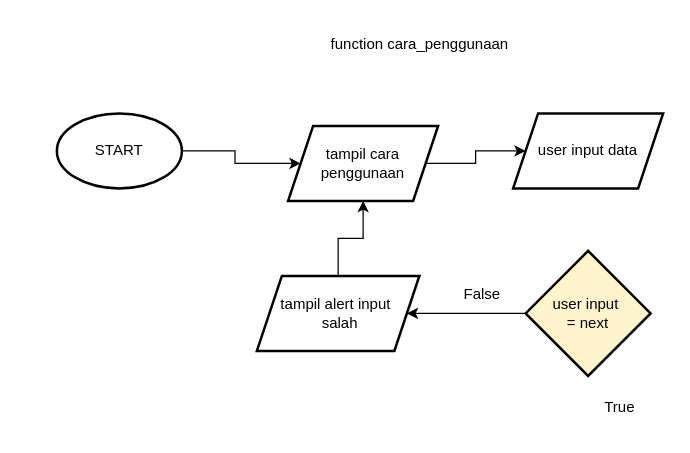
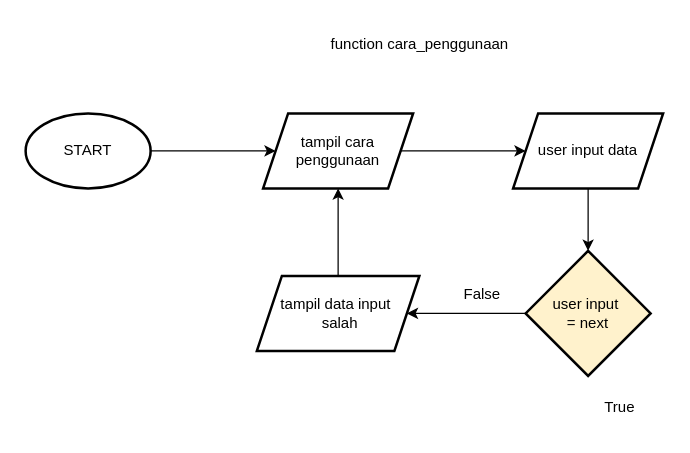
- <mxCell id="3" value="START" style="strokeWidth=2;html=1;shape=mxgraph.flowchart.start_1;whiteSpace=wrap;" vertex="1" parent="1"><mxGeometry x="45" y="90" width="100" height="60" as="geometry" /></mxCell>
+ <mxCell id="3" value="START" style="strokeWidth=2;html=1;shape=mxgraph.flowchart.start_1;whiteSpace=wrap;" vertex="1" parent="1"><mxGeometry x="20" y="90" width="100" height="60" as="geometry" /></mxCell>
- <mxCell id="5" value="tampil cara penggunaan" style="shape=parallelogram;perimeter=parallelogramPerimeter;whiteSpace=wrap;html=1;fixedSize=1;strokeWidth=2;" vertex="1" parent="1"><mxGeometry x="230" y="100" width="120" height="60" as="geometry" /></mxCell>
+ <mxCell id="5" value="tampil cara penggunaan" style="shape=parallelogram;perimeter=parallelogramPerimeter;whiteSpace=wrap;html=1;fixedSize=1;strokeWidth=2;" vertex="1" parent="1"><mxGeometry x="210" y="90" width="120" height="60" as="geometry" /></mxCell>
+ <mxCell id="6" value="" style="edgeStyle=orthogonalEdgeStyle;rounded=0;orthogonalLoop=1;jettySize=auto;html=1;" edge="1" parent="1" source="7" target="9"><mxGeometry relative="1" as="geometry" /></mxCell>
- <mxCell id="11" value="tampil alert input&amp;nbsp;&lt;div&gt;&amp;nbsp;salah&lt;/div&gt;" style="shape=parallelogram;perimeter=parallelogramPerimeter;whiteSpace=wrap;html=1;fixedSize=1;strokeWidth=2;" vertex="1" parent="1"><mxGeometry x="205" y="220" width="130" height="60" as="geometry" /></mxCell>
+ <mxCell id="11" value="tampil data input&amp;nbsp;&lt;div&gt;&amp;nbsp;salah&lt;/div&gt;" style="shape=parallelogram;perimeter=parallelogramPerimeter;whiteSpace=wrap;html=1;fixedSize=1;strokeWidth=2;" vertex="1" parent="1"><mxGeometry x="205" y="220" width="130" height="60" as="geometry" /></mxCell>
